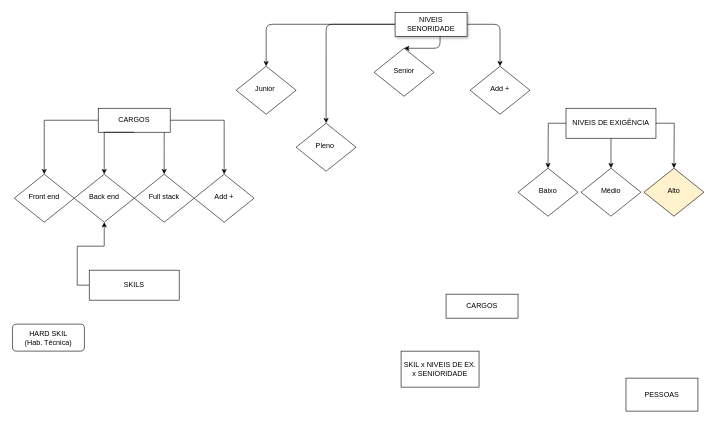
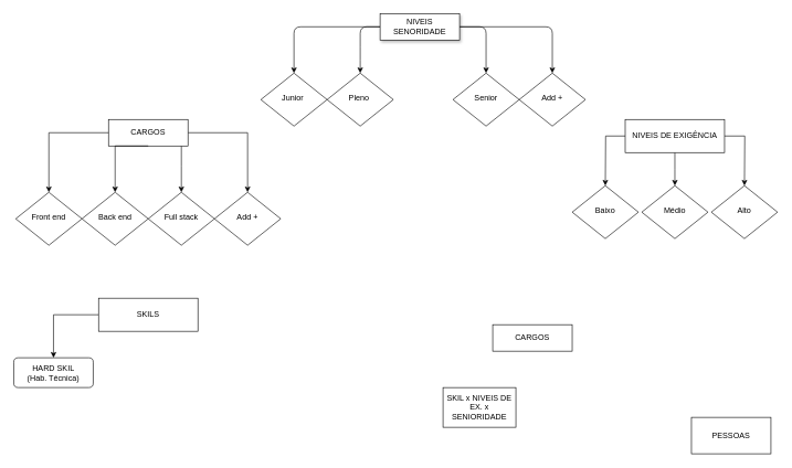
- <mxCell id="7" value="NIVEIS SENORIDADE" style="whiteSpace=wrap;html=1;fontSize=12;glass=0;strokeWidth=1;shadow=1;strokeColor=#000000;" parent="1" vertex="1"><mxGeometry x="658" y="20" width="120" height="40" as="geometry" /></mxCell>
+ <mxCell id="7" value="NIVEIS SENORIDADE" style="whiteSpace=wrap;html=1;fontSize=12;glass=0;strokeWidth=1;shadow=1;strokeColor=#000000;" parent="1" vertex="1"><mxGeometry x="573" y="20" width="120" height="40" as="geometry" /></mxCell>
- <mxCell id="18" value="Senior" style="rhombus;whiteSpace=wrap;html=1;shadow=0;fontFamily=Helvetica;fontSize=12;align=center;strokeWidth=1;spacing=6;spacingTop=-4;" parent="1" vertex="1"><mxGeometry x="623" y="80" width="100" height="80" as="geometry" /></mxCell>
+ <mxCell id="18" value="Senior" style="rhombus;whiteSpace=wrap;html=1;shadow=0;fontFamily=Helvetica;fontSize=12;align=center;strokeWidth=1;spacing=6;spacingTop=-4;" parent="1" vertex="1"><mxGeometry x="683" y="110" width="100" height="80" as="geometry" /></mxCell>
- <mxCell id="17" value="Pleno&amp;nbsp;" style="rhombus;whiteSpace=wrap;html=1;shadow=0;fontFamily=Helvetica;fontSize=12;align=center;strokeWidth=1;spacing=6;spacingTop=-4;" parent="1" vertex="1"><mxGeometry x="493" y="205" width="100" height="80" as="geometry" /></mxCell>
+ <mxCell id="17" value="Pleno&amp;nbsp;" style="rhombus;whiteSpace=wrap;html=1;shadow=0;fontFamily=Helvetica;fontSize=12;align=center;strokeWidth=1;spacing=6;spacingTop=-4;" parent="1" vertex="1"><mxGeometry x="493" y="110" width="100" height="80" as="geometry" /></mxCell>
- <mxCell id="32" value="Alto" style="rhombus;whiteSpace=wrap;html=1;shadow=0;fontFamily=Helvetica;fontSize=12;align=center;strokeWidth=1;spacing=6;spacingTop=-4;fillColor=#fff2cc;" vertex="1" parent="1"><mxGeometry x="1073" y="280" width="100" height="80" as="geometry" /></mxCell>
+ <mxCell id="32" value="Alto" style="rhombus;whiteSpace=wrap;html=1;shadow=0;fontFamily=Helvetica;fontSize=12;align=center;strokeWidth=1;spacing=6;spacingTop=-4;" vertex="1" parent="1"><mxGeometry x="1073" y="280" width="100" height="80" as="geometry" /></mxCell>
- <mxCell id="8" style="edgeStyle=orthogonalEdgeStyle;rounded=0;orthogonalLoop=1;jettySize=auto;html=1;exitX=0;exitY=0.5;exitDx=0;exitDy=0;" parent="1" source="9" target="25" edge="1"><mxGeometry relative="1" as="geometry"><mxPoint x="113" y="540" as="targetPoint" /></mxGeometry></mxCell>
+ <mxCell id="8" style="edgeStyle=orthogonalEdgeStyle;rounded=0;orthogonalLoop=1;jettySize=auto;html=1;exitX=0;exitY=0.5;exitDx=0;exitDy=0;entryX=0.5;entryY=0;entryDx=0;entryDy=0;" parent="1" source="9" target="30" edge="1"><mxGeometry relative="1" as="geometry"><mxPoint x="113" y="540" as="targetPoint" /></mxGeometry></mxCell>
- <mxCell id="15" value="SKIL x NIVEIS DE EX. x SENIORIDADE" style="whiteSpace=wrap;html=1;fontSize=12;glass=0;strokeWidth=1;shadow=0;" parent="1" vertex="1"><mxGeometry x="668" y="585" width="130" height="60" as="geometry" /></mxCell>
+ <mxCell id="15" value="SKIL x NIVEIS DE EX. x SENIORIDADE" style="whiteSpace=wrap;html=1;fontSize=12;glass=0;strokeWidth=1;shadow=0;" parent="1" vertex="1"><mxGeometry x="668" y="585" width="110" height="60" as="geometry" /></mxCell>
